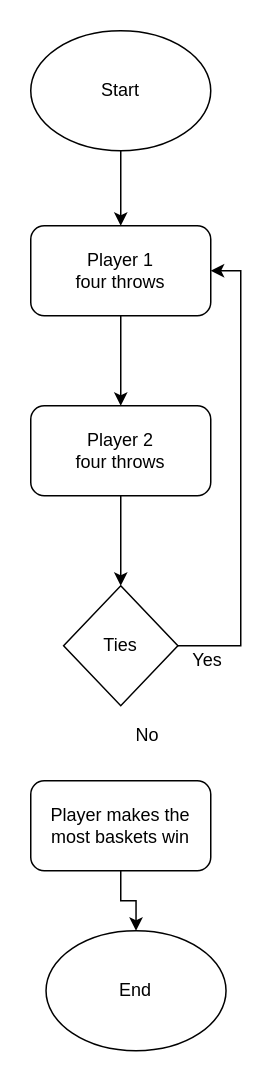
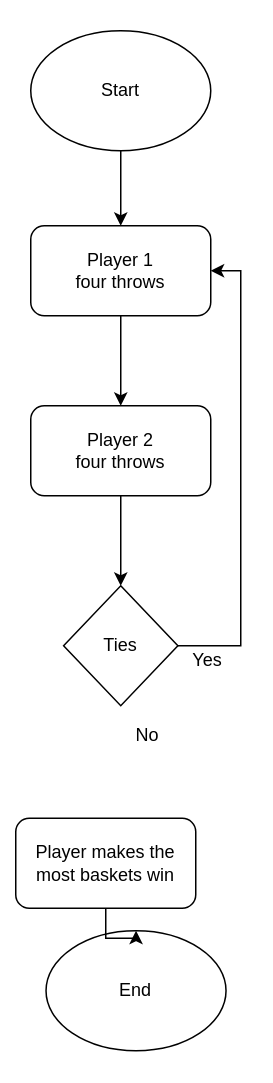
- <mxCell id="12" value="Player makes the most baskets win" style="rounded=1;whiteSpace=wrap;html=1;" vertex="1" parent="1"><mxGeometry x="20" y="520" width="120" height="60" as="geometry" /></mxCell>
+ <mxCell id="12" value="Player makes the most baskets win" style="rounded=1;whiteSpace=wrap;html=1;" vertex="1" parent="1"><mxGeometry x="10" y="545" width="120" height="60" as="geometry" /></mxCell>
